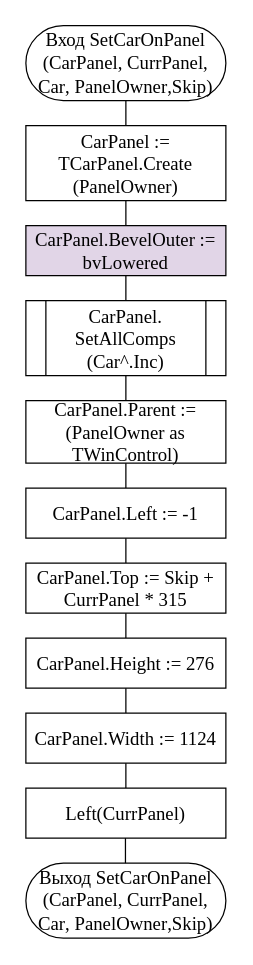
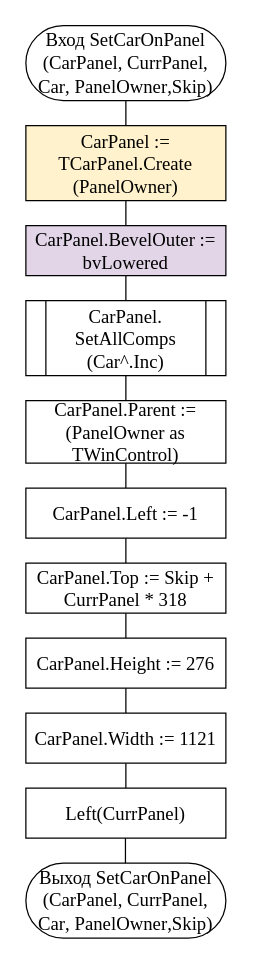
- <mxCell id="4" value="CarPanel := TCarPanel.Create&lt;br style=&quot;font-size: 15px;&quot;&gt;(PanelOwner)" style="rounded=0;whiteSpace=wrap;html=1;fontSize=15;fontFamily=Times New Roman;" parent="1" vertex="1"><mxGeometry x="20" y="100" width="160" height="60" as="geometry" /></mxCell>
+ <mxCell id="4" value="CarPanel := TCarPanel.Create&lt;br style=&quot;font-size: 15px;&quot;&gt;(PanelOwner)" style="rounded=0;whiteSpace=wrap;html=1;fontSize=15;fontFamily=Times New Roman;fillColor=#fff2cc;" parent="1" vertex="1"><mxGeometry x="20" y="100" width="160" height="60" as="geometry" /></mxCell>
- <mxCell id="15" value="CarPanel.Top := Skip + CurrPanel * 315" style="rounded=0;whiteSpace=wrap;html=1;fontSize=15;fontFamily=Times New Roman;" parent="1" vertex="1"><mxGeometry x="20" y="450" width="160" height="40" as="geometry" /></mxCell>
+ <mxCell id="15" value="CarPanel.Top := Skip + CurrPanel * 318" style="rounded=0;whiteSpace=wrap;html=1;fontSize=15;fontFamily=Times New Roman;" parent="1" vertex="1"><mxGeometry x="20" y="450" width="160" height="40" as="geometry" /></mxCell>
- <mxCell id="19" value="CarPanel.Width := 1124" style="rounded=0;whiteSpace=wrap;html=1;fontSize=15;fontFamily=Times New Roman;" parent="1" vertex="1"><mxGeometry x="20" y="570" width="160" height="40" as="geometry" /></mxCell>
+ <mxCell id="19" value="CarPanel.Width := 1121" style="rounded=0;whiteSpace=wrap;html=1;fontSize=15;fontFamily=Times New Roman;" parent="1" vertex="1"><mxGeometry x="20" y="570" width="160" height="40" as="geometry" /></mxCell>
